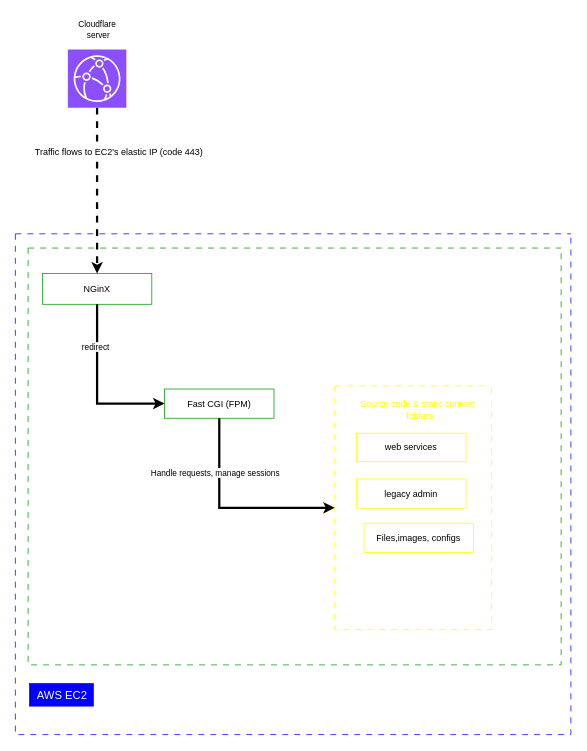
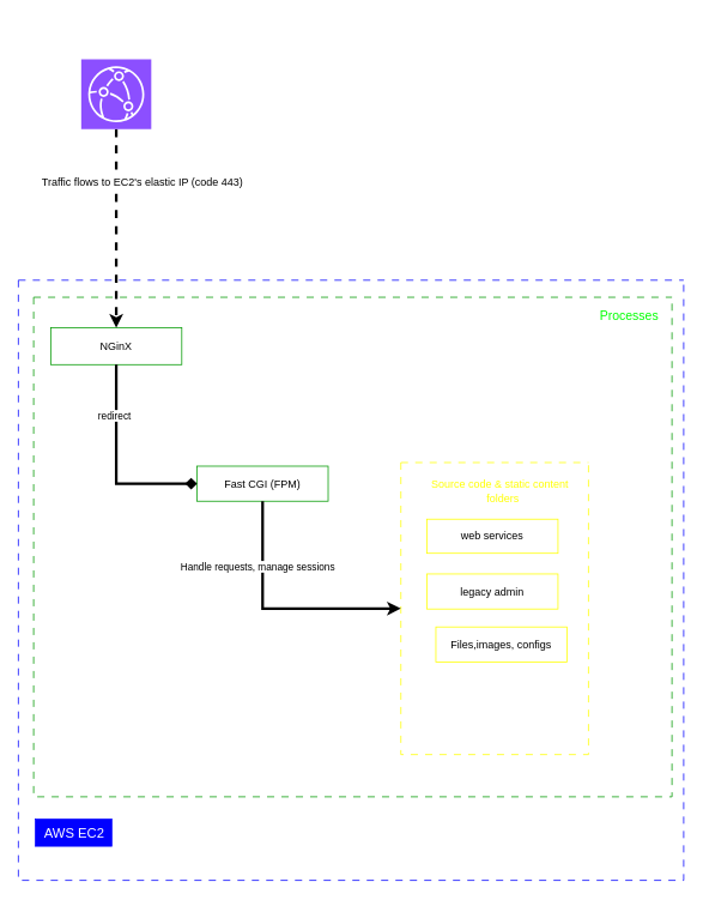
- <mxCell id="7" value="Cloudflare&lt;br&gt;&amp;nbsp;server" style="text;html=1;align=center;verticalAlign=middle;resizable=0;points=[];autosize=1;strokeColor=none;fillColor=none;fontFamily=Helvetica;fontSize=11;fontColor=default;labelBackgroundColor=default;" parent="1" vertex="1"><mxGeometry x="95" y="20" width="68" height="38" as="geometry" /></mxCell>
+ <mxCell id="11" value="Processes" style="text;html=1;align=center;verticalAlign=middle;resizable=0;points=[];autosize=1;strokeColor=none;fillColor=none;fontFamily=Helvetica;fontSize=14;fontColor=#00FF00;labelBackgroundColor=default;" parent="9" vertex="1"><mxGeometry x="621" y="6" width="83" height="29" as="geometry" /></mxCell>
- <mxCell id="19" style="edgeStyle=orthogonalEdgeStyle;rounded=0;orthogonalLoop=1;jettySize=auto;html=1;entryX=0;entryY=0.5;entryDx=0;entryDy=0;strokeColor=default;strokeWidth=3;align=center;verticalAlign=middle;fontFamily=Helvetica;fontSize=11;fontColor=default;labelBackgroundColor=default;endArrow=classic;exitX=0.5;exitY=1;exitDx=0;exitDy=0;" parent="1" source="3" target="10" edge="1"><mxGeometry relative="1" as="geometry" /></mxCell>
+ <mxCell id="19" style="edgeStyle=orthogonalEdgeStyle;rounded=0;orthogonalLoop=1;jettySize=auto;html=1;entryX=0;entryY=0.5;entryDx=0;entryDy=0;strokeColor=default;strokeWidth=3;align=center;verticalAlign=middle;fontFamily=Helvetica;fontSize=11;fontColor=default;labelBackgroundColor=default;endArrow=diamond;exitX=0.5;exitY=1;exitDx=0;exitDy=0;" parent="1" source="3" target="10" edge="1"><mxGeometry relative="1" as="geometry" /></mxCell>
